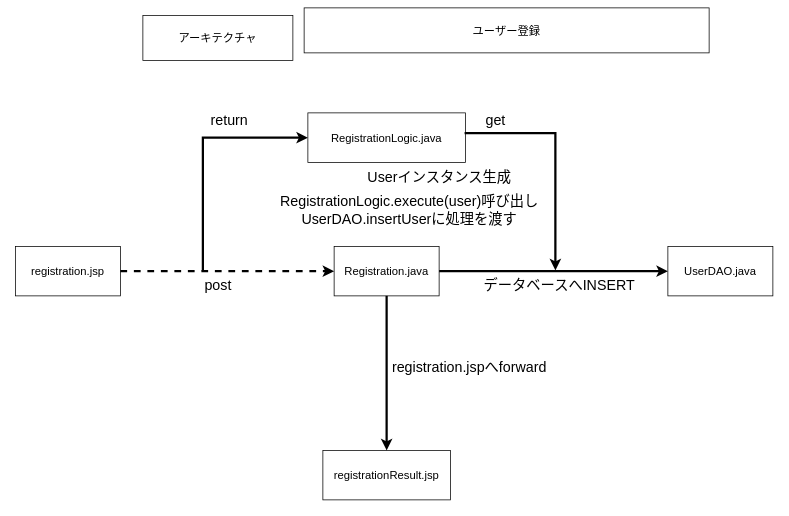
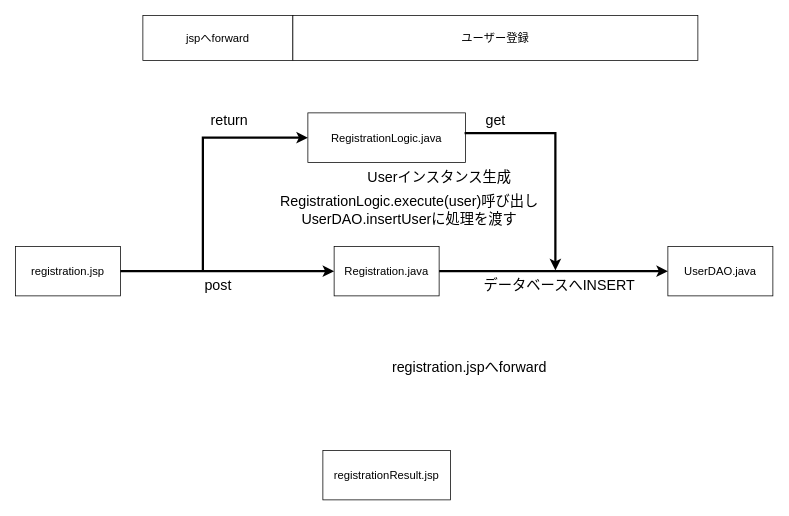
- <mxCell id="3" value="&lt;font style=&quot;font-size: 15px;&quot;&gt;ユーザー登録&lt;/font&gt;" style="rounded=0;whiteSpace=wrap;html=1;" vertex="1" parent="1"><mxGeometry x="405" y="10" width="540" height="60" as="geometry" /></mxCell>
+ <mxCell id="3" value="&lt;font style=&quot;font-size: 15px;&quot;&gt;ユーザー登録&lt;/font&gt;" style="rounded=0;whiteSpace=wrap;html=1;" vertex="1" parent="1"><mxGeometry x="390" y="20" width="540" height="60" as="geometry" /></mxCell>
- <mxCell id="2" value="&lt;font style=&quot;font-size: 15px;&quot;&gt;アーキテクチャ&lt;/font&gt;" style="rounded=0;whiteSpace=wrap;html=1;" vertex="1" parent="1"><mxGeometry x="190" y="20" width="200" height="60" as="geometry" /></mxCell>
+ <mxCell id="2" value="&lt;font style=&quot;font-size: 15px;&quot;&gt;jspへforward&lt;/font&gt;" style="rounded=0;whiteSpace=wrap;html=1;" vertex="1" parent="1"><mxGeometry x="190" y="20" width="200" height="60" as="geometry" /></mxCell>
- <mxCell id="9" value="" style="endArrow=classic;html=1;rounded=0;strokeWidth=3;exitX=1;exitY=0.5;exitDx=0;exitDy=0;entryX=0;entryY=0.5;entryDx=0;entryDy=0;dashed=1;" edge="1" parent="1" source="6" target="5"><mxGeometry width="50" height="50" relative="1" as="geometry"><mxPoint x="180" y="350" as="sourcePoint" /><mxPoint x="400" y="360" as="targetPoint" /></mxGeometry></mxCell>
+ <mxCell id="9" value="" style="endArrow=classic;html=1;rounded=0;strokeWidth=3;exitX=1;exitY=0.5;exitDx=0;exitDy=0;entryX=0;entryY=0.5;entryDx=0;entryDy=0;" edge="1" parent="1" source="6" target="5"><mxGeometry width="50" height="50" relative="1" as="geometry"><mxPoint x="180" y="350" as="sourcePoint" /><mxPoint x="400" y="360" as="targetPoint" /></mxGeometry></mxCell>
- <mxCell id="14" value="" style="endArrow=classic;html=1;rounded=0;strokeWidth=3;exitX=0.5;exitY=1;exitDx=0;exitDy=0;entryX=0.5;entryY=0;entryDx=0;entryDy=0;" edge="1" parent="1" source="5" target="7"><mxGeometry width="50" height="50" relative="1" as="geometry"><mxPoint x="595" y="371" as="sourcePoint" /><mxPoint x="900" y="371" as="targetPoint" /></mxGeometry></mxCell>
